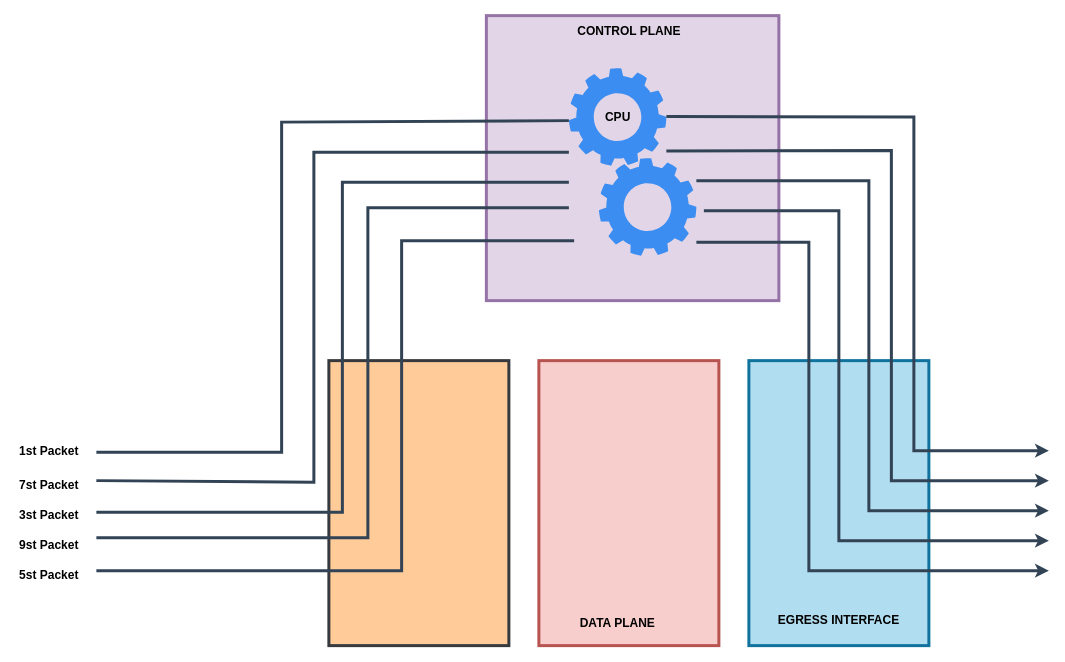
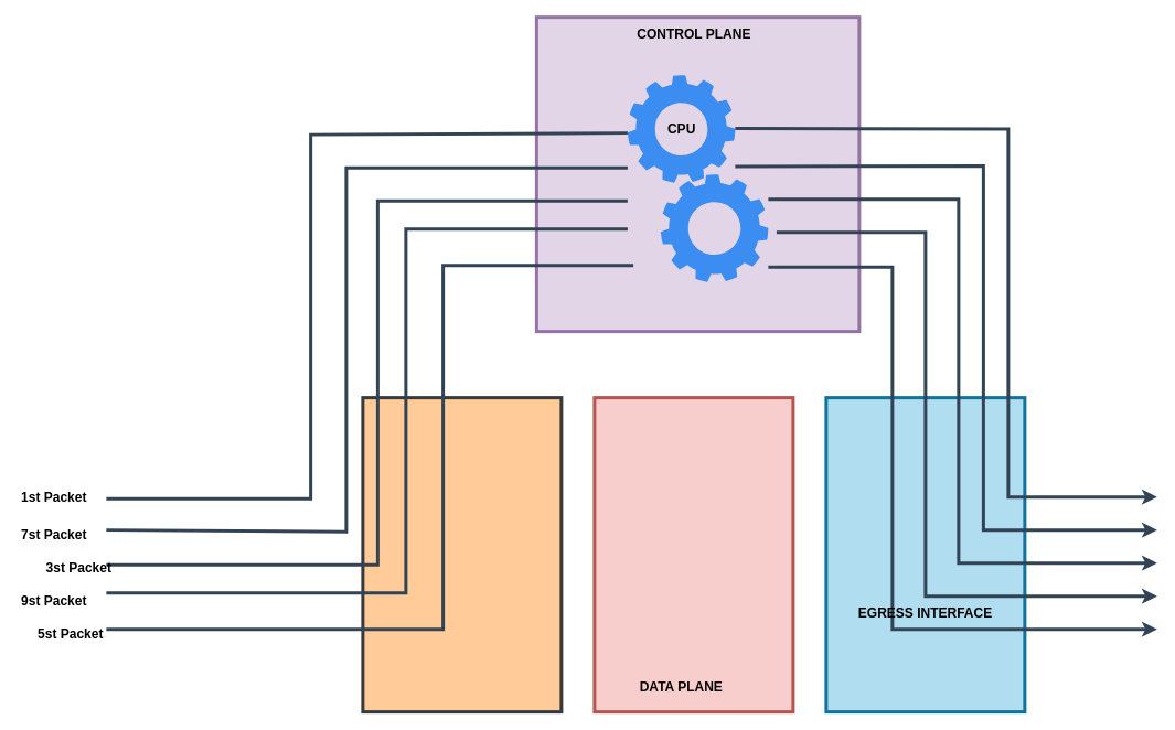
- <mxCell id="24" value="3st Packet" style="text;html=1;strokeColor=none;fillColor=none;align=center;verticalAlign=middle;whiteSpace=wrap;rounded=0;strokeWidth=5;fontSize=16;fontStyle=1" vertex="1" parent="1"><mxGeometry x="20" y="670" width="90" height="30" as="geometry" /></mxCell>
+ <mxCell id="24" value="3st Packet" style="text;html=1;strokeColor=none;fillColor=none;align=center;verticalAlign=middle;whiteSpace=wrap;rounded=0;strokeWidth=5;fontSize=16;fontStyle=1" vertex="1" parent="1"><mxGeometry x="50" y="670" width="90" height="30" as="geometry" /></mxCell>
- <mxCell id="26" value="5st Packet" style="text;html=1;strokeColor=none;fillColor=none;align=center;verticalAlign=middle;whiteSpace=wrap;rounded=0;strokeWidth=5;fontSize=16;fontStyle=1" vertex="1" parent="1"><mxGeometry x="20" y="750" width="90" height="30" as="geometry" /></mxCell>
+ <mxCell id="26" value="5st Packet" style="text;html=1;strokeColor=none;fillColor=none;align=center;verticalAlign=middle;whiteSpace=wrap;rounded=0;strokeWidth=5;fontSize=16;fontStyle=1" vertex="1" parent="1"><mxGeometry x="40" y="750" width="90" height="30" as="geometry" /></mxCell>
- <mxCell id="21" value="EGRESS INTERFACE" style="text;html=1;strokeColor=none;fillColor=none;align=center;verticalAlign=middle;whiteSpace=wrap;rounded=0;strokeWidth=5;fontSize=16;fontStyle=1" vertex="1" parent="1"><mxGeometry x="1028" y="810" width="180" height="30" as="geometry" /></mxCell>
+ <mxCell id="21" value="EGRESS INTERFACE" style="text;html=1;strokeColor=none;fillColor=none;align=center;verticalAlign=middle;whiteSpace=wrap;rounded=0;strokeWidth=5;fontSize=16;fontStyle=1" vertex="1" parent="1"><mxGeometry x="1028" y="725" width="180" height="30" as="geometry" /></mxCell>
